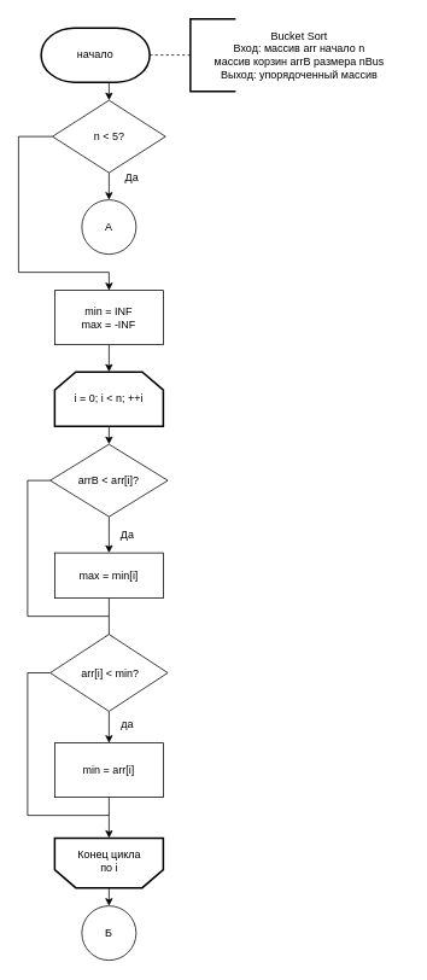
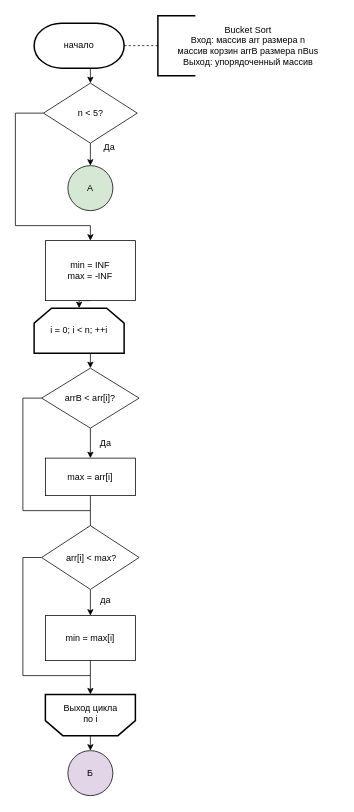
- <mxCell id="4" value="Bucket Sort&lt;br&gt;Вход: массив arr начало n&lt;br&gt;массив корзин arrB размера nBus&lt;br&gt;Выход: упорядоченный массив" style="text;html=1;align=center;verticalAlign=middle;resizable=0;points=[];autosize=1;strokeColor=none;fillColor=none;" parent="1" vertex="1"><mxGeometry x="210" y="25" width="240" height="70" as="geometry" /></mxCell>
+ <mxCell id="4" value="Bucket Sort&lt;br&gt;Вход: массив arr размера n&lt;br&gt;массив корзин arrB размера nBus&lt;br&gt;Выход: упорядоченный массив" style="text;html=1;align=center;verticalAlign=middle;resizable=0;points=[];autosize=1;strokeColor=none;fillColor=none;" parent="1" vertex="1"><mxGeometry x="210" y="25" width="240" height="70" as="geometry" /></mxCell>
- <mxCell id="8" value="A" style="ellipse;whiteSpace=wrap;html=1;aspect=fixed;" parent="1" vertex="1"><mxGeometry x="90" y="220" width="60" height="60" as="geometry" /></mxCell>
+ <mxCell id="8" value="A" style="ellipse;whiteSpace=wrap;html=1;aspect=fixed;fillColor=#d5e8d4;" parent="1" vertex="1"><mxGeometry x="90" y="220" width="60" height="60" as="geometry" /></mxCell>
- <mxCell id="11" value="min = INF&lt;br&gt;max = -INF" style="rounded=0;whiteSpace=wrap;html=1;" parent="1" vertex="1"><mxGeometry x="60" y="320" width="120" height="60" as="geometry" /></mxCell>
+ <mxCell id="11" value="min = INF&lt;br&gt;max = -INF" style="rounded=0;whiteSpace=wrap;html=1;" parent="1" vertex="1"><mxGeometry x="60" y="320" width="120" height="80" as="geometry" /></mxCell>
- <mxCell id="13" value="i = 0; i &amp;lt; n; ++i" style="strokeWidth=2;html=1;shape=stencil(1VbBcoIwEP0ajjiRTK0eO9SeHC8eel5x1YwhYRKq9u8bWZkSKJSmvXSGQ/YtvLdvyQYintojFBglTEGOEX+OkmSldeGAlchF6UK3PFJixii8ULiYUwi2wKwk7AxGwFYiZWxp9AkvYlfeGYQ6oiFWvozYk7vndvE000o5EqGV9TKNvCMDodyz7EpkbPJAMu/3mKLCKeRYovHQT3trAqLkJVhpOk5pE6DkO6p1v1N6/bnSNExpGdK9ttZ0pNg6wBebsKQlt5iP1NsE6S1C3QX1sp66AHc9ejx1SN8A8nQL2elg9JvafVllAbfh7iTqdK7P2Nh0rV4NNaBmkEI1GB5/zdBq4B9QzEZRgMncwviDbnwf1xiuwsZGl3B7FV5Ogjlg7FjivYSDl7IXxKIB3+etrpYHVOsbZv/Jb0ixQ3ZDdkjIRs+ktjhwHji8M2wV2jOhPN1rgwOjuxdS0ie671ToEFQo/TJUwAc=);whiteSpace=wrap;" parent="1" vertex="1"><mxGeometry x="60" y="410" width="120" height="60" as="geometry" /></mxCell>
+ <mxCell id="13" value="i = 0; i &amp;lt; n; ++i" style="strokeWidth=2;html=1;shape=stencil(1VbBcoIwEP0ajjiRTK0eO9SeHC8eel5x1YwhYRKq9u8bWZkSKJSmvXSGQ/YtvLdvyQYintojFBglTEGOEX+OkmSldeGAlchF6UK3PFJixii8ULiYUwi2wKwk7AxGwFYiZWxp9AkvYlfeGYQ6oiFWvozYk7vndvE000o5EqGV9TKNvCMDodyz7EpkbPJAMu/3mKLCKeRYovHQT3trAqLkJVhpOk5pE6DkO6p1v1N6/bnSNExpGdK9ttZ0pNg6wBebsKQlt5iP1NsE6S1C3QX1sp66AHc9ejx1SN8A8nQL2elg9JvafVllAbfh7iTqdK7P2Nh0rV4NNaBmkEI1GB5/zdBq4B9QzEZRgMncwviDbnwf1xiuwsZGl3B7FV5Ogjlg7FjivYSDl7IXxKIB3+etrpYHVOsbZv/Jb0ixQ3ZDdkjIRs+ktjhwHji8M2wV2jOhPN1rgwOjuxdS0ie671ToEFQo/TJUwAc=);whiteSpace=wrap;" parent="1" vertex="1"><mxGeometry x="45" y="410" width="120" height="60" as="geometry" /></mxCell>
- <mxCell id="18" value="max = min[i]" style="rounded=0;whiteSpace=wrap;html=1;" parent="1" vertex="1"><mxGeometry x="60" y="610" width="120" height="50" as="geometry" /></mxCell>
+ <mxCell id="18" value="max = arr[i]" style="rounded=0;whiteSpace=wrap;html=1;" parent="1" vertex="1"><mxGeometry x="60" y="610" width="120" height="50" as="geometry" /></mxCell>
- <mxCell id="21" value="&amp;nbsp;arr[i] &amp;lt; min?" style="rhombus;whiteSpace=wrap;html=1;" parent="1" vertex="1"><mxGeometry x="55" y="700" width="130" height="85" as="geometry" /></mxCell>
+ <mxCell id="21" value="&amp;nbsp;arr[i] &amp;lt; max?" style="rhombus;whiteSpace=wrap;html=1;" parent="1" vertex="1"><mxGeometry x="55" y="700" width="130" height="85" as="geometry" /></mxCell>
- <mxCell id="23" value="min = arr[i]" style="rounded=0;whiteSpace=wrap;html=1;" parent="1" vertex="1"><mxGeometry x="60" y="820" width="120" height="60" as="geometry" /></mxCell>
+ <mxCell id="23" value="min = max[i]" style="rounded=0;whiteSpace=wrap;html=1;" parent="1" vertex="1"><mxGeometry x="60" y="820" width="120" height="60" as="geometry" /></mxCell>
- <mxCell id="29" value="Конец цикла&lt;br&gt;по i" style="text;html=1;align=center;verticalAlign=middle;resizable=0;points=[];autosize=1;strokeColor=none;fillColor=none;" vertex="1" parent="1"><mxGeometry x="75" y="930" width="90" height="40" as="geometry" /></mxCell>
+ <mxCell id="29" value="Выход цикла&lt;br&gt;по i" style="text;html=1;align=center;verticalAlign=middle;resizable=0;points=[];autosize=1;strokeColor=none;fillColor=none;" vertex="1" parent="1"><mxGeometry x="75" y="930" width="90" height="40" as="geometry" /></mxCell>
- <mxCell id="27" value="Б" style="ellipse;whiteSpace=wrap;html=1;aspect=fixed;" parent="1" vertex="1"><mxGeometry x="90" y="1000" width="60" height="60" as="geometry" /></mxCell>
+ <mxCell id="27" value="Б" style="ellipse;whiteSpace=wrap;html=1;aspect=fixed;fillColor=#e1d5e7;" parent="1" vertex="1"><mxGeometry x="90" y="1000" width="60" height="60" as="geometry" /></mxCell>
